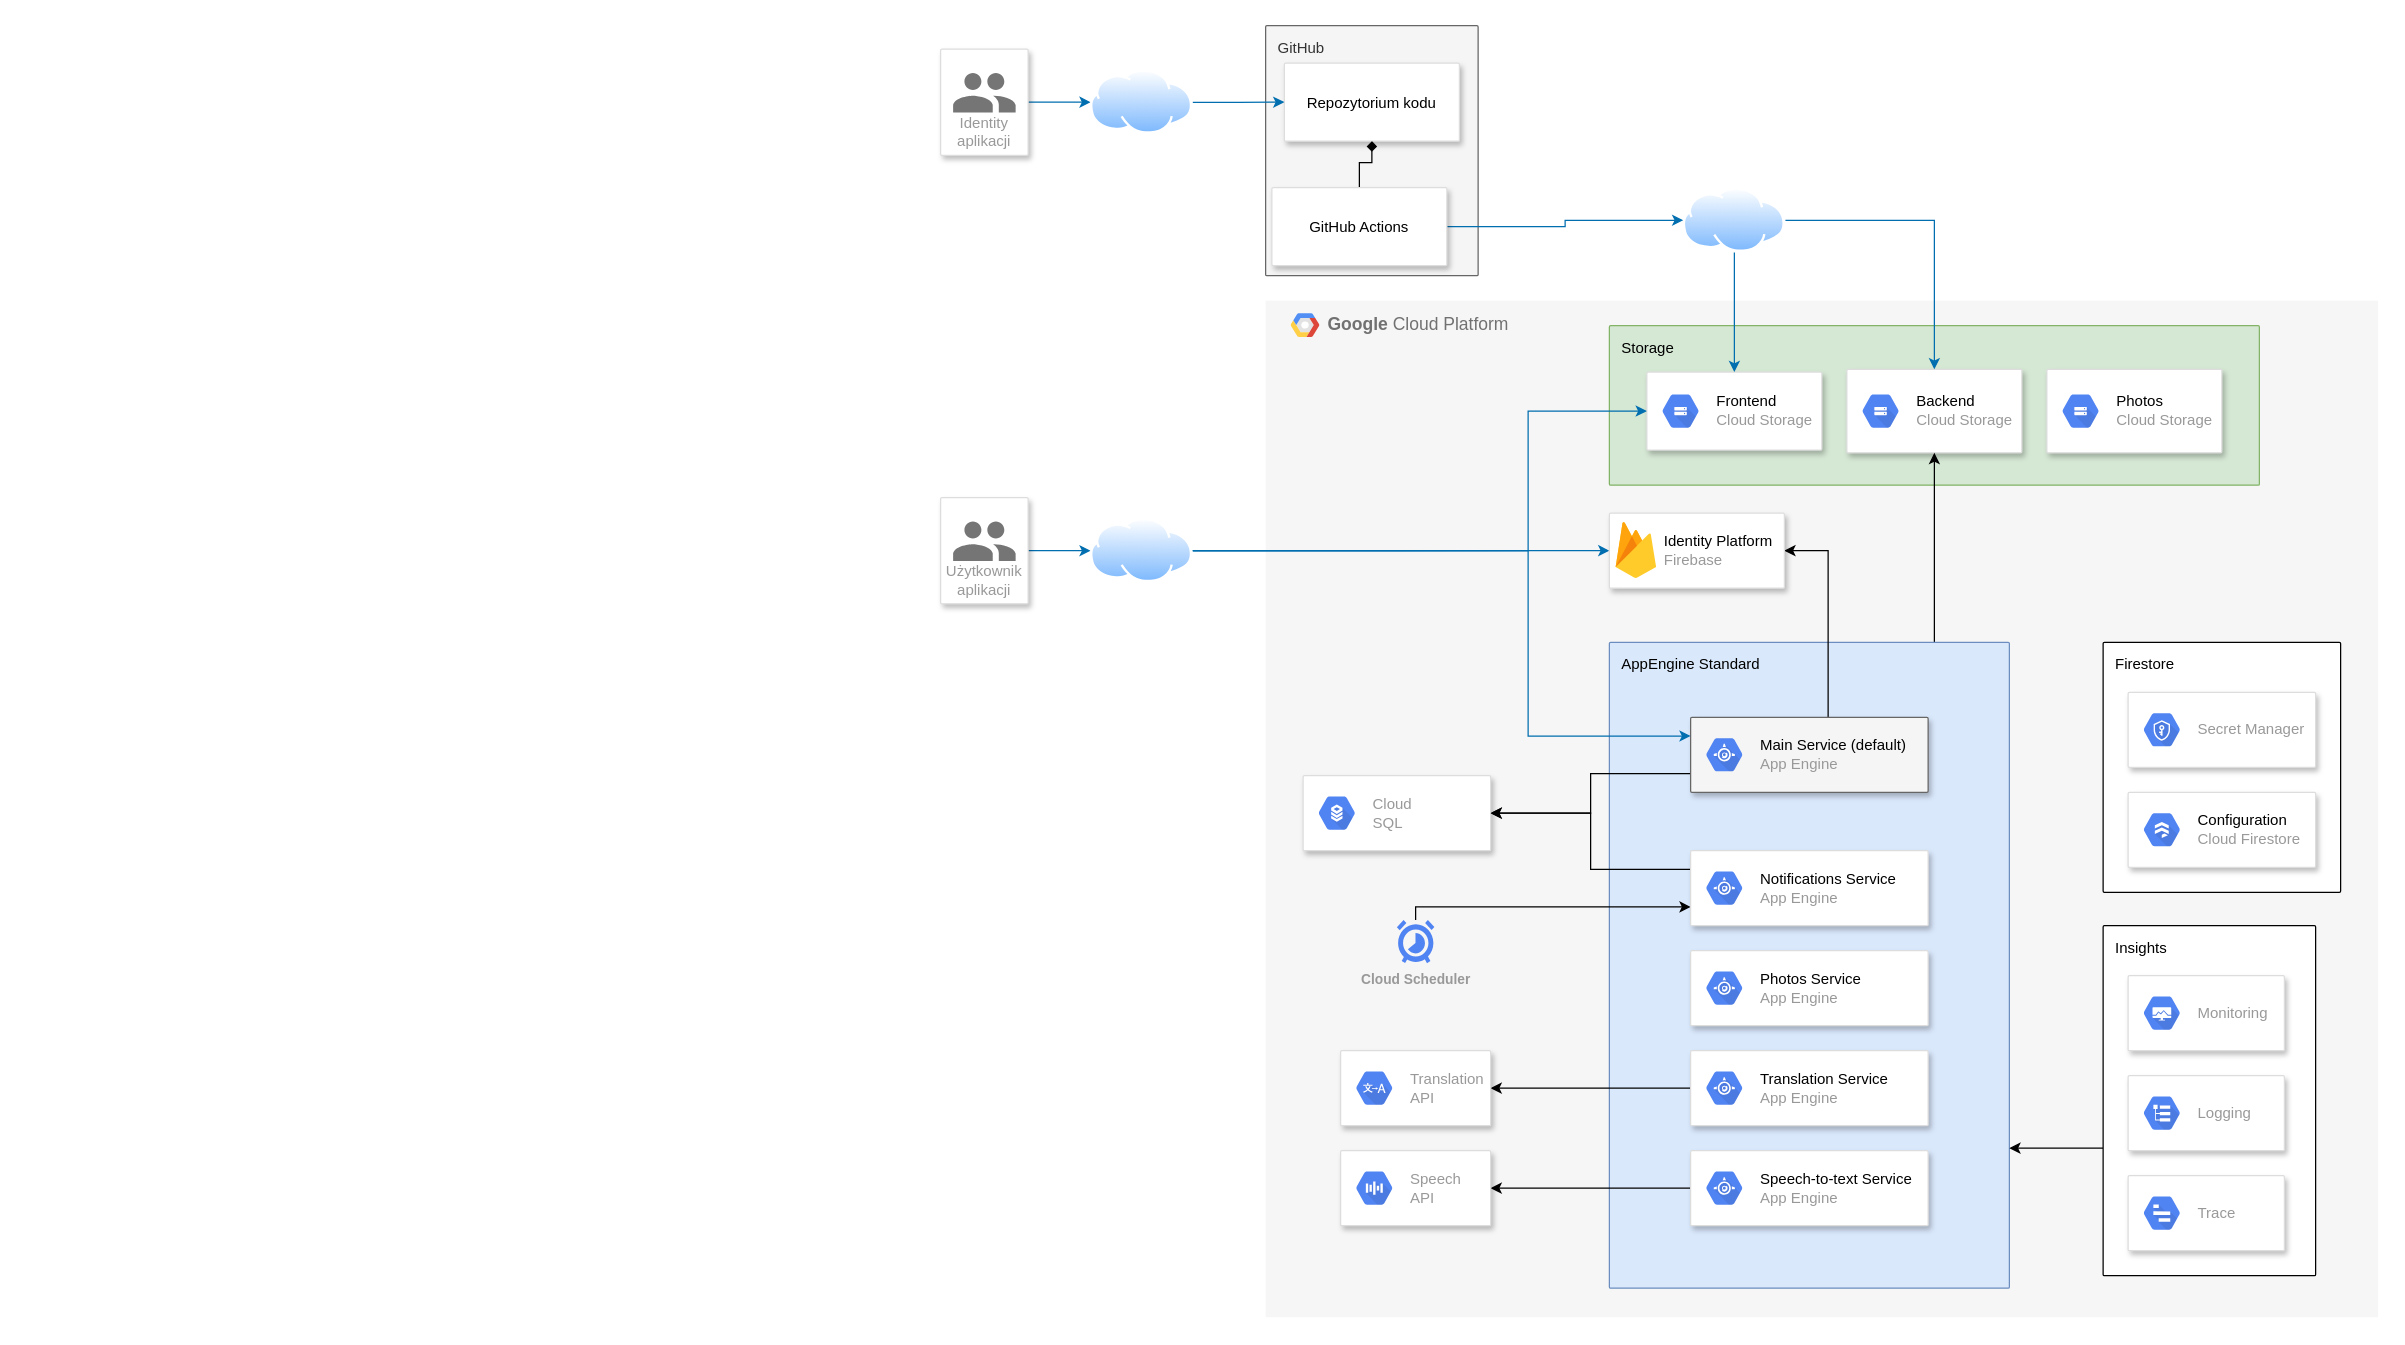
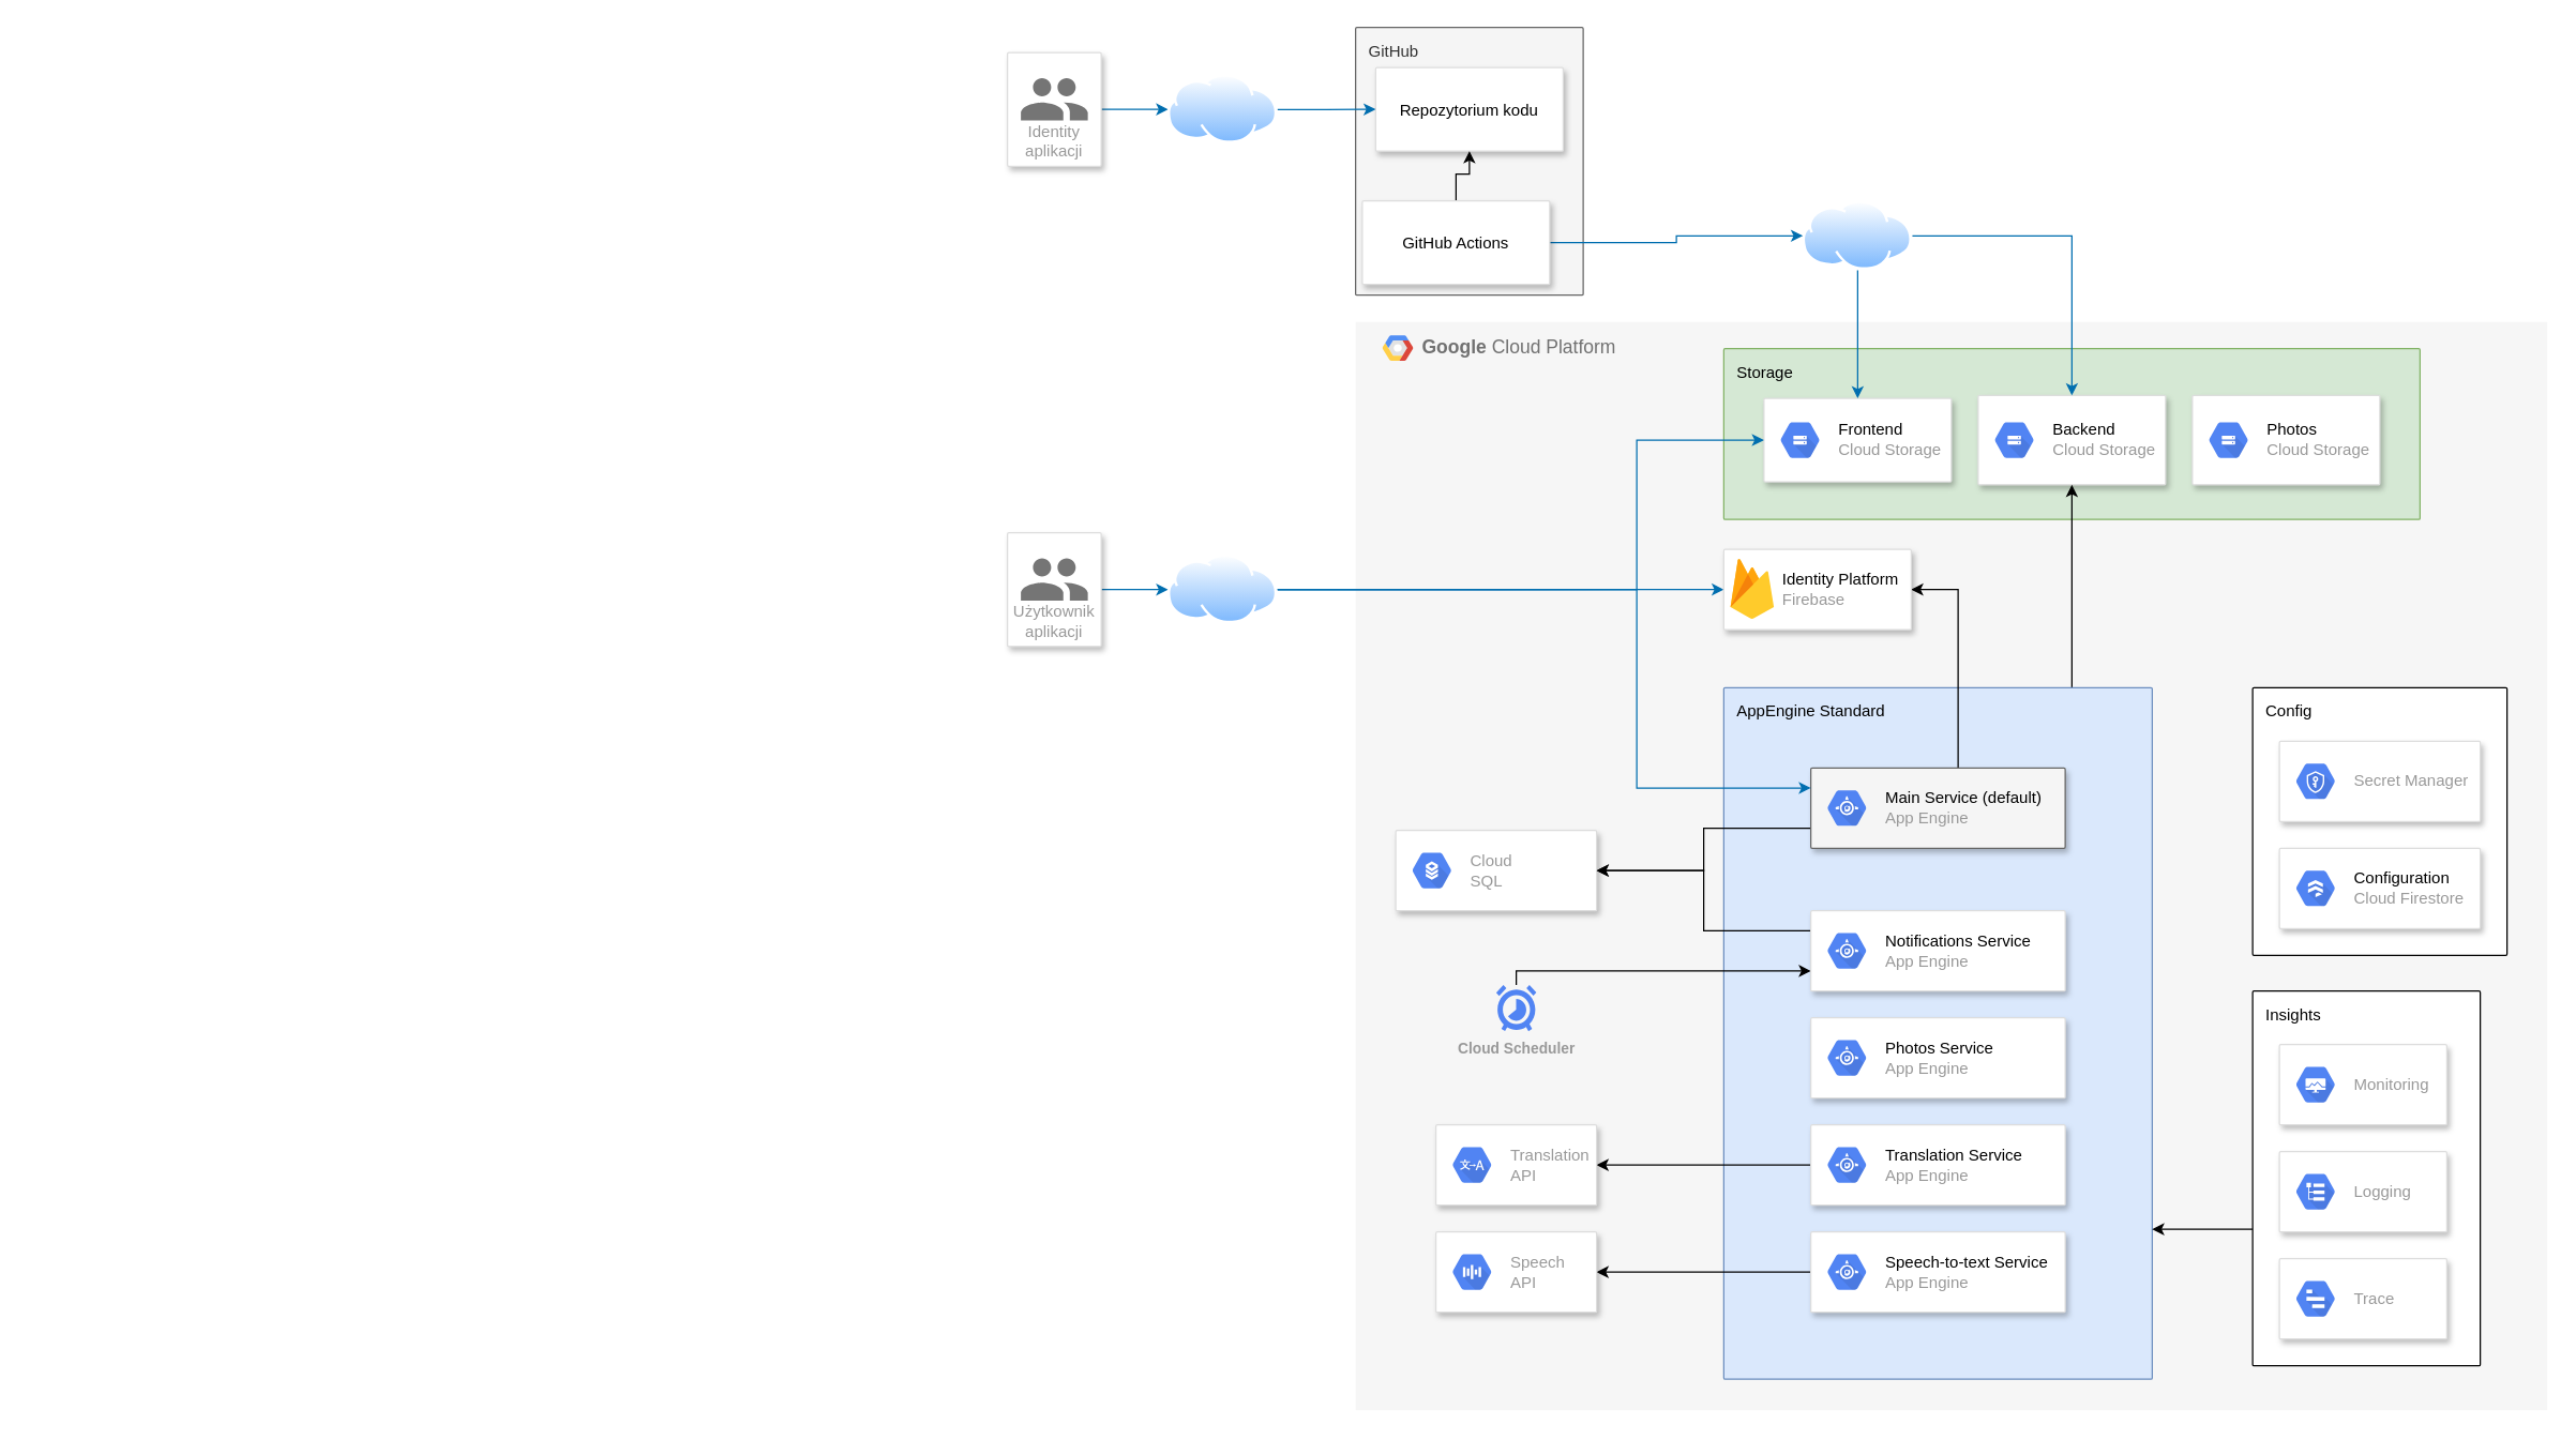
- <mxCell id="67" style="edgeStyle=orthogonalEdgeStyle;rounded=0;orthogonalLoop=1;jettySize=auto;html=1;entryX=0.5;entryY=1;entryDx=0;entryDy=0;endArrow=diamond;" edge="1" parent="1" source="69" target="57"><mxGeometry relative="1" as="geometry" /></mxCell>
+ <mxCell id="67" style="edgeStyle=orthogonalEdgeStyle;rounded=0;orthogonalLoop=1;jettySize=auto;html=1;entryX=0.5;entryY=1;entryDx=0;entryDy=0;" edge="1" parent="1" source="69" target="57"><mxGeometry relative="1" as="geometry" /></mxCell>
- <mxCell id="40" value="Firestore" style="sketch=0;points=[[0,0,0],[0.25,0,0],[0.5,0,0],[0.75,0,0],[1,0,0],[1,0.25,0],[1,0.5,0],[1,0.75,0],[1,1,0],[0.75,1,0],[0.5,1,0],[0.25,1,0],[0,1,0],[0,0.75,0],[0,0.5,0],[0,0.25,0]];rounded=1;absoluteArcSize=1;arcSize=2;html=1;shadow=0;dashed=0;fontSize=12;align=left;verticalAlign=top;spacing=10;spacingTop=-4;" vertex="1" parent="1"><mxGeometry x="1682" y="513.3" width="190" height="200" as="geometry" /></mxCell>
+ <mxCell id="40" value="Config" style="sketch=0;points=[[0,0,0],[0.25,0,0],[0.5,0,0],[0.75,0,0],[1,0,0],[1,0.25,0],[1,0.5,0],[1,0.75,0],[1,1,0],[0.75,1,0],[0.5,1,0],[0.25,1,0],[0,1,0],[0,0.75,0],[0,0.5,0],[0,0.25,0]];rounded=1;absoluteArcSize=1;arcSize=2;html=1;shadow=0;dashed=0;fontSize=12;align=left;verticalAlign=top;spacing=10;spacingTop=-4;" vertex="1" parent="1"><mxGeometry x="1682" y="513.3" width="190" height="200" as="geometry" /></mxCell>
